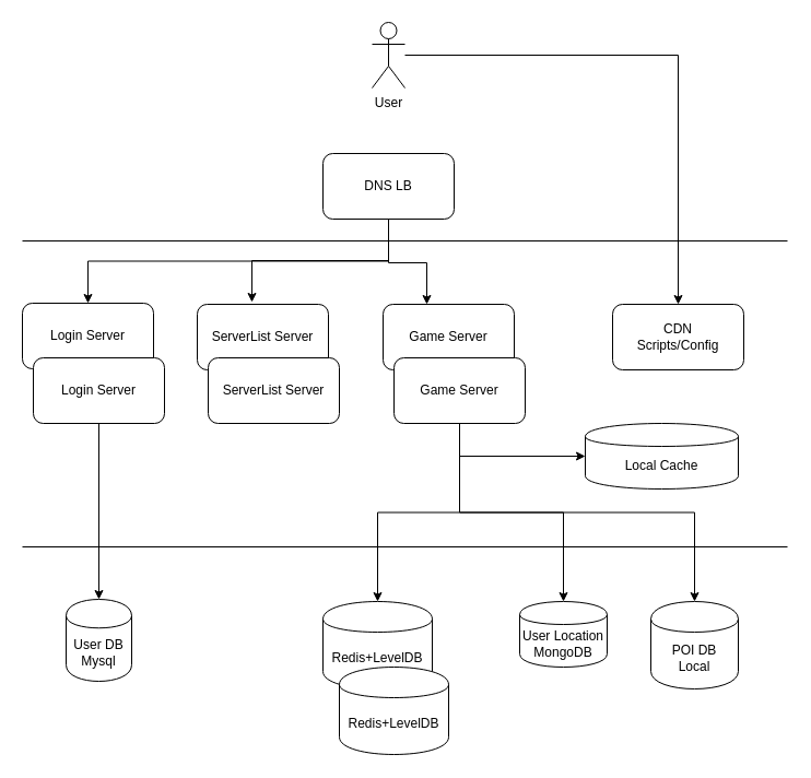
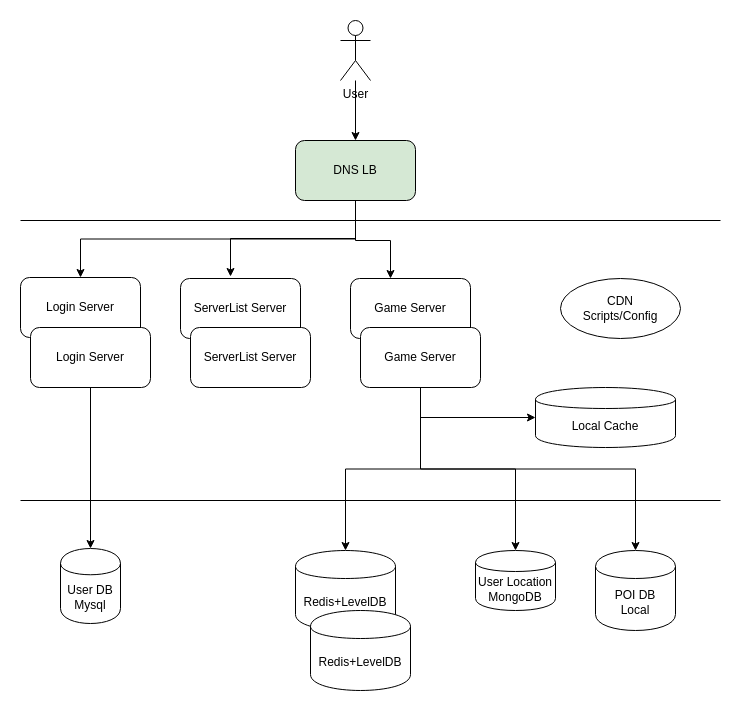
- <mxCell id="4" style="edgeStyle=orthogonalEdgeStyle;rounded=0;orthogonalLoop=1;jettySize=auto;html=1;entryX=0.5;entryY=0;entryDx=0;entryDy=0;" parent="1" source="5" target="19" edge="1"><mxGeometry relative="1" as="geometry" /></mxCell>
+ <mxCell id="4" style="edgeStyle=orthogonalEdgeStyle;rounded=0;orthogonalLoop=1;jettySize=auto;html=1;" parent="1" source="5" target="9" edge="1"><mxGeometry relative="1" as="geometry" /></mxCell>
- <mxCell id="9" value="DNS LB" style="rounded=1;whiteSpace=wrap;html=1;" parent="1" vertex="1"><mxGeometry x="295" y="140" width="120" height="60" as="geometry" /></mxCell>
+ <mxCell id="9" value="DNS LB" style="rounded=1;whiteSpace=wrap;html=1;fillColor=#d5e8d4;" parent="1" vertex="1"><mxGeometry x="295" y="140" width="120" height="60" as="geometry" /></mxCell>
- <mxCell id="19" value="CDN&lt;br&gt;Scripts/Config" style="rounded=1;whiteSpace=wrap;html=1;" parent="1" vertex="1"><mxGeometry x="560" y="278" width="120" height="60" as="geometry" /></mxCell>
+ <mxCell id="19" value="CDN&lt;br&gt;Scripts/Config" style="ellipse;whiteSpace=wrap;html=1;" parent="1" vertex="1"><mxGeometry x="560" y="278" width="120" height="60" as="geometry" /></mxCell>
